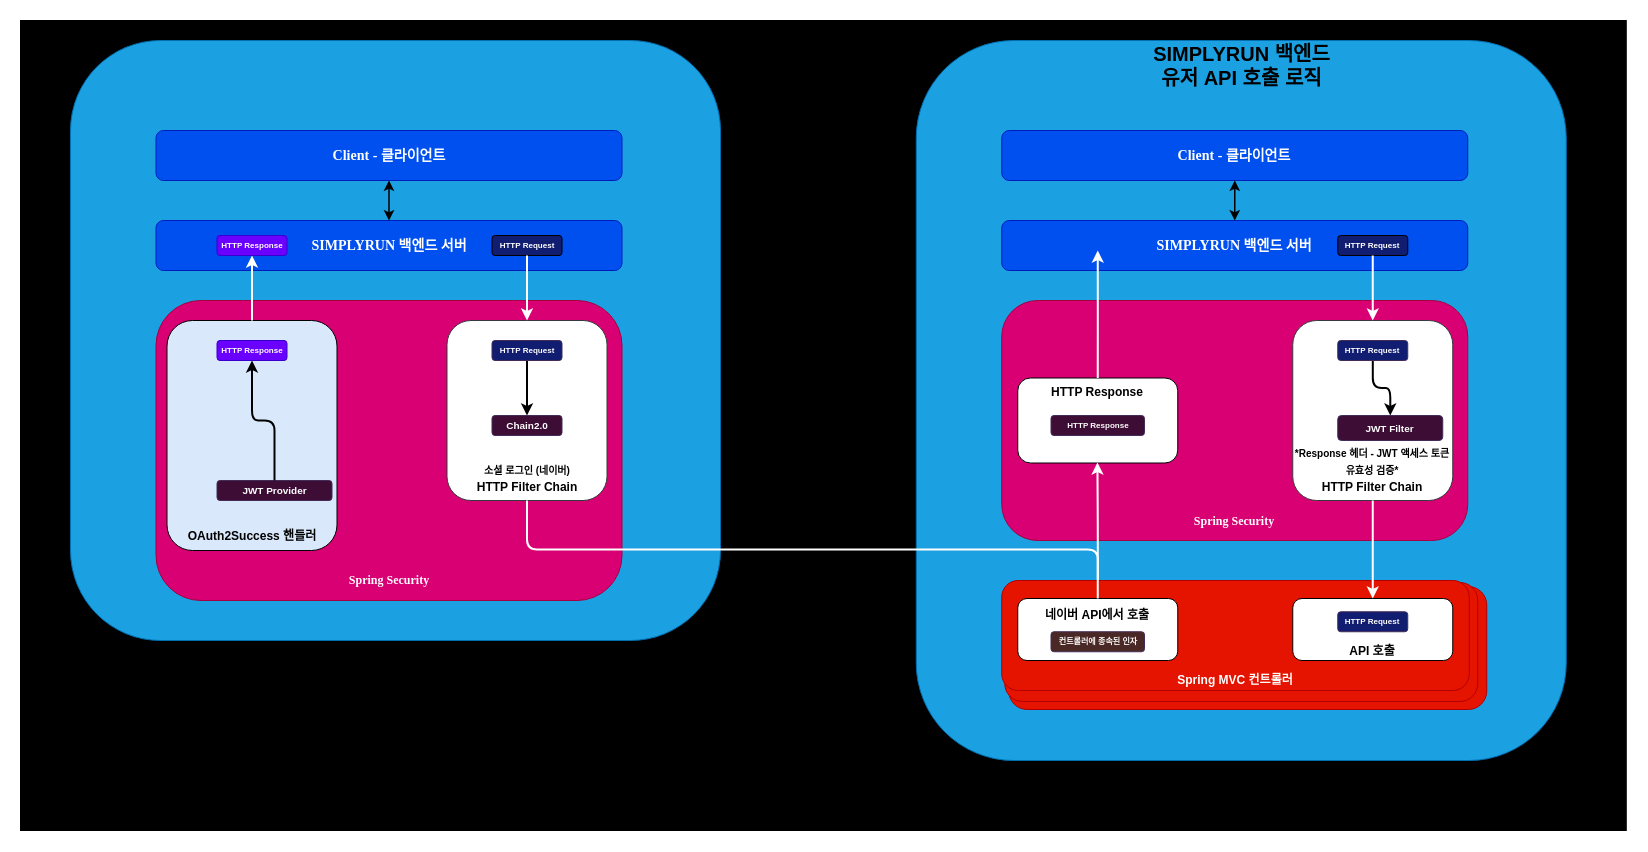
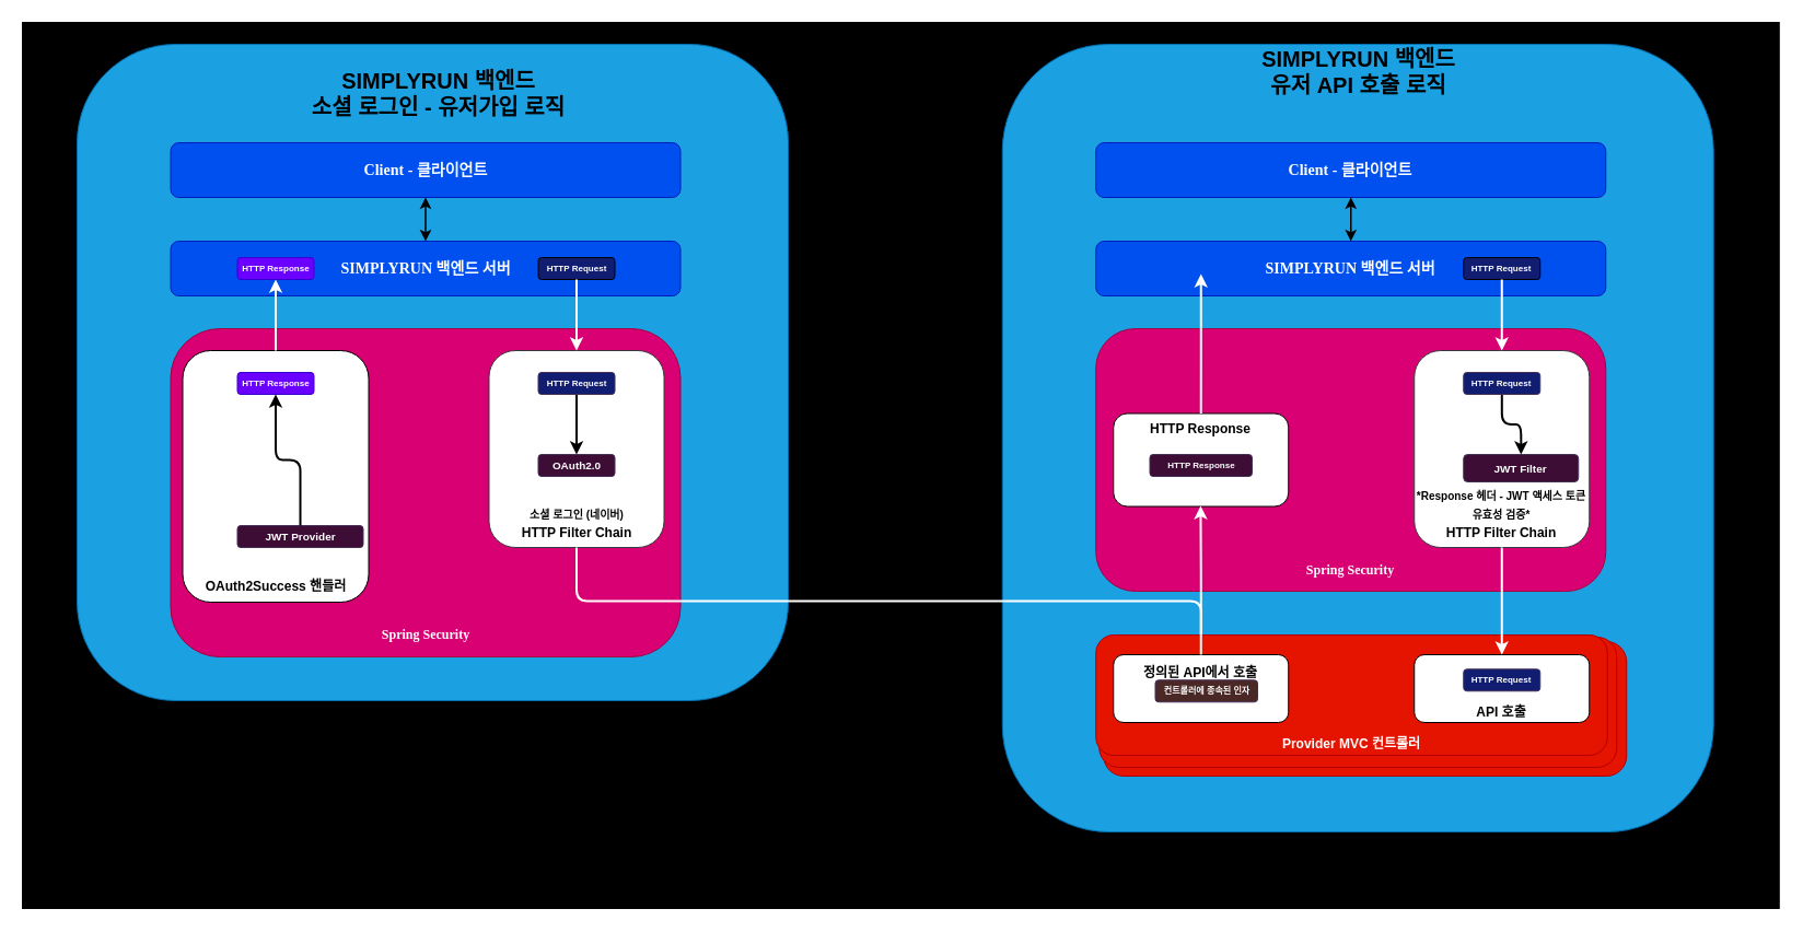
+ <mxCell id="43" value="&lt;b&gt;&lt;font style=&quot;font-size: 20px;&quot;&gt;SIMPLYRUN 백엔드&lt;br&gt;소셜 로그인 - 유저가입 로직&lt;/font&gt;&lt;/b&gt;" style="text;html=1;align=center;verticalAlign=middle;whiteSpace=wrap;rounded=0;" vertex="1" parent="1"><mxGeometry x="204.75" y="70" width="390.5" height="30" as="geometry" /></mxCell>
- <mxCell id="36" value="&lt;h5&gt;Chain2.0&lt;/h5&gt;" style="rounded=1;whiteSpace=wrap;html=1;fillColor=#3D0D35;fontColor=#ffffff;strokeColor=#432D57;" vertex="1" parent="1"><mxGeometry x="491.5" y="415" width="70" height="20" as="geometry" /></mxCell>
+ <mxCell id="36" value="&lt;h5&gt;OAuth2.0&lt;/h5&gt;" style="rounded=1;whiteSpace=wrap;html=1;fillColor=#3D0D35;fontColor=#ffffff;strokeColor=#432D57;" vertex="1" parent="1"><mxGeometry x="491.5" y="415" width="70" height="20" as="geometry" /></mxCell>
- <mxCell id="11" value="&lt;div&gt;&lt;b&gt;&lt;br&gt;&lt;/b&gt;&lt;/div&gt;&lt;div&gt;&lt;b&gt;&lt;br&gt;&lt;/b&gt;&lt;/div&gt;&lt;div&gt;&lt;b&gt;&lt;br&gt;&lt;/b&gt;&lt;/div&gt;&lt;div&gt;&lt;b&gt;&lt;br&gt;&lt;/b&gt;&lt;/div&gt;&lt;div&gt;&lt;b&gt;&lt;br&gt;&lt;/b&gt;&lt;/div&gt;&lt;div&gt;&lt;b&gt;&lt;br&gt;&lt;/b&gt;&lt;/div&gt;&lt;div&gt;&lt;b&gt;&lt;br&gt;&lt;/b&gt;&lt;/div&gt;&lt;div&gt;&lt;b&gt;&lt;br&gt;&lt;/b&gt;&lt;/div&gt;&lt;div&gt;&lt;b&gt;&lt;br&gt;&lt;/b&gt;&lt;/div&gt;&lt;div&gt;&lt;br&gt;&lt;/div&gt;&lt;div&gt;&lt;br&gt;&lt;/div&gt;&lt;div&gt;&lt;br&gt;&lt;br&gt;&lt;/div&gt;&lt;div&gt;&lt;b&gt;&lt;br&gt;&lt;/b&gt;&lt;/div&gt;&lt;div&gt;&lt;b&gt;OAuth2Success 핸들러&lt;/b&gt;&lt;/div&gt;" style="rounded=1;whiteSpace=wrap;html=1;fillColor=#dae8fc;" vertex="1" parent="1"><mxGeometry x="166.5" y="320" width="170" height="230" as="geometry" /></mxCell>
+ <mxCell id="11" value="&lt;div&gt;&lt;b&gt;&lt;br&gt;&lt;/b&gt;&lt;/div&gt;&lt;div&gt;&lt;b&gt;&lt;br&gt;&lt;/b&gt;&lt;/div&gt;&lt;div&gt;&lt;b&gt;&lt;br&gt;&lt;/b&gt;&lt;/div&gt;&lt;div&gt;&lt;b&gt;&lt;br&gt;&lt;/b&gt;&lt;/div&gt;&lt;div&gt;&lt;b&gt;&lt;br&gt;&lt;/b&gt;&lt;/div&gt;&lt;div&gt;&lt;b&gt;&lt;br&gt;&lt;/b&gt;&lt;/div&gt;&lt;div&gt;&lt;b&gt;&lt;br&gt;&lt;/b&gt;&lt;/div&gt;&lt;div&gt;&lt;b&gt;&lt;br&gt;&lt;/b&gt;&lt;/div&gt;&lt;div&gt;&lt;b&gt;&lt;br&gt;&lt;/b&gt;&lt;/div&gt;&lt;div&gt;&lt;br&gt;&lt;/div&gt;&lt;div&gt;&lt;br&gt;&lt;/div&gt;&lt;div&gt;&lt;br&gt;&lt;br&gt;&lt;/div&gt;&lt;div&gt;&lt;b&gt;&lt;br&gt;&lt;/b&gt;&lt;/div&gt;&lt;div&gt;&lt;b&gt;OAuth2Success 핸들러&lt;/b&gt;&lt;/div&gt;" style="rounded=1;whiteSpace=wrap;html=1;" vertex="1" parent="1"><mxGeometry x="166.5" y="320" width="170" height="230" as="geometry" /></mxCell>
- <mxCell id="28" value="&lt;div&gt;&lt;span style=&quot;background-color: initial;&quot;&gt;&lt;b&gt;네이버 API에서 호출&lt;/b&gt;&lt;/span&gt;&lt;/div&gt;&lt;div&gt;&lt;span style=&quot;background-color: initial;&quot;&gt;&lt;b&gt;&lt;br&gt;&lt;/b&gt;&lt;/span&gt;&lt;/div&gt;&lt;div&gt;&lt;span style=&quot;background-color: initial;&quot;&gt;&lt;br&gt;&lt;/span&gt;&lt;/div&gt;" style="rounded=1;whiteSpace=wrap;html=1;" vertex="1" parent="1"><mxGeometry x="1017.25" y="598" width="160" height="62" as="geometry" /></mxCell>
+ <mxCell id="28" value="&lt;div&gt;&lt;span style=&quot;background-color: initial;&quot;&gt;&lt;b&gt;정의된 API에서 호출&lt;/b&gt;&lt;/span&gt;&lt;/div&gt;&lt;div&gt;&lt;span style=&quot;background-color: initial;&quot;&gt;&lt;b&gt;&lt;br&gt;&lt;/b&gt;&lt;/span&gt;&lt;/div&gt;&lt;div&gt;&lt;span style=&quot;background-color: initial;&quot;&gt;&lt;br&gt;&lt;/span&gt;&lt;/div&gt;" style="rounded=1;whiteSpace=wrap;html=1;" vertex="1" parent="1"><mxGeometry x="1017.25" y="598" width="160" height="62" as="geometry" /></mxCell>
- <mxCell id="20" value="&lt;h4&gt;&lt;br&gt;&lt;/h4&gt;&lt;div&gt;&lt;b&gt;&lt;br&gt;&lt;/b&gt;&lt;/div&gt;&lt;div&gt;&lt;b&gt;&lt;br&gt;&lt;/b&gt;&lt;/div&gt;&lt;div&gt;&lt;b&gt;&lt;br&gt;&lt;/b&gt;&lt;/div&gt;&lt;div&gt;&lt;b&gt;Spring MVC 컨트롤러&lt;/b&gt;&lt;/div&gt;" style="rounded=1;whiteSpace=wrap;html=1;fillColor=#e51400;strokeColor=#B20000;fontColor=#ffffff;" vertex="1" parent="1"><mxGeometry x="1001.25" y="580" width="467.5" height="110" as="geometry" /></mxCell>
+ <mxCell id="20" value="&lt;h4&gt;&lt;br&gt;&lt;/h4&gt;&lt;div&gt;&lt;b&gt;&lt;br&gt;&lt;/b&gt;&lt;/div&gt;&lt;div&gt;&lt;b&gt;&lt;br&gt;&lt;/b&gt;&lt;/div&gt;&lt;div&gt;&lt;b&gt;&lt;br&gt;&lt;/b&gt;&lt;/div&gt;&lt;div&gt;&lt;b&gt;Provider MVC 컨트롤러&lt;/b&gt;&lt;/div&gt;" style="rounded=1;whiteSpace=wrap;html=1;fillColor=#e51400;strokeColor=#B20000;fontColor=#ffffff;" vertex="1" parent="1"><mxGeometry x="1001.25" y="580" width="467.5" height="110" as="geometry" /></mxCell>
- <mxCell id="29" value="&lt;h6&gt;컨트롤러에 종속된 인자&lt;/h6&gt;" style="rounded=1;whiteSpace=wrap;html=1;fillColor=#4A2825;fontColor=#ffffff;strokeColor=#432D57;" vertex="1" parent="1"><mxGeometry x="1050.5" y="631.25" width="93.5" height="20" as="geometry" /></mxCell>
+ <mxCell id="29" value="&lt;h6&gt;컨트롤러에 종속된 인자&lt;/h6&gt;" style="rounded=1;whiteSpace=wrap;html=1;fillColor=#4A2825;fontColor=#ffffff;strokeColor=#432D57;" vertex="1" parent="1"><mxGeometry x="1055.5" y="621.25" width="93.5" height="20" as="geometry" /></mxCell>
